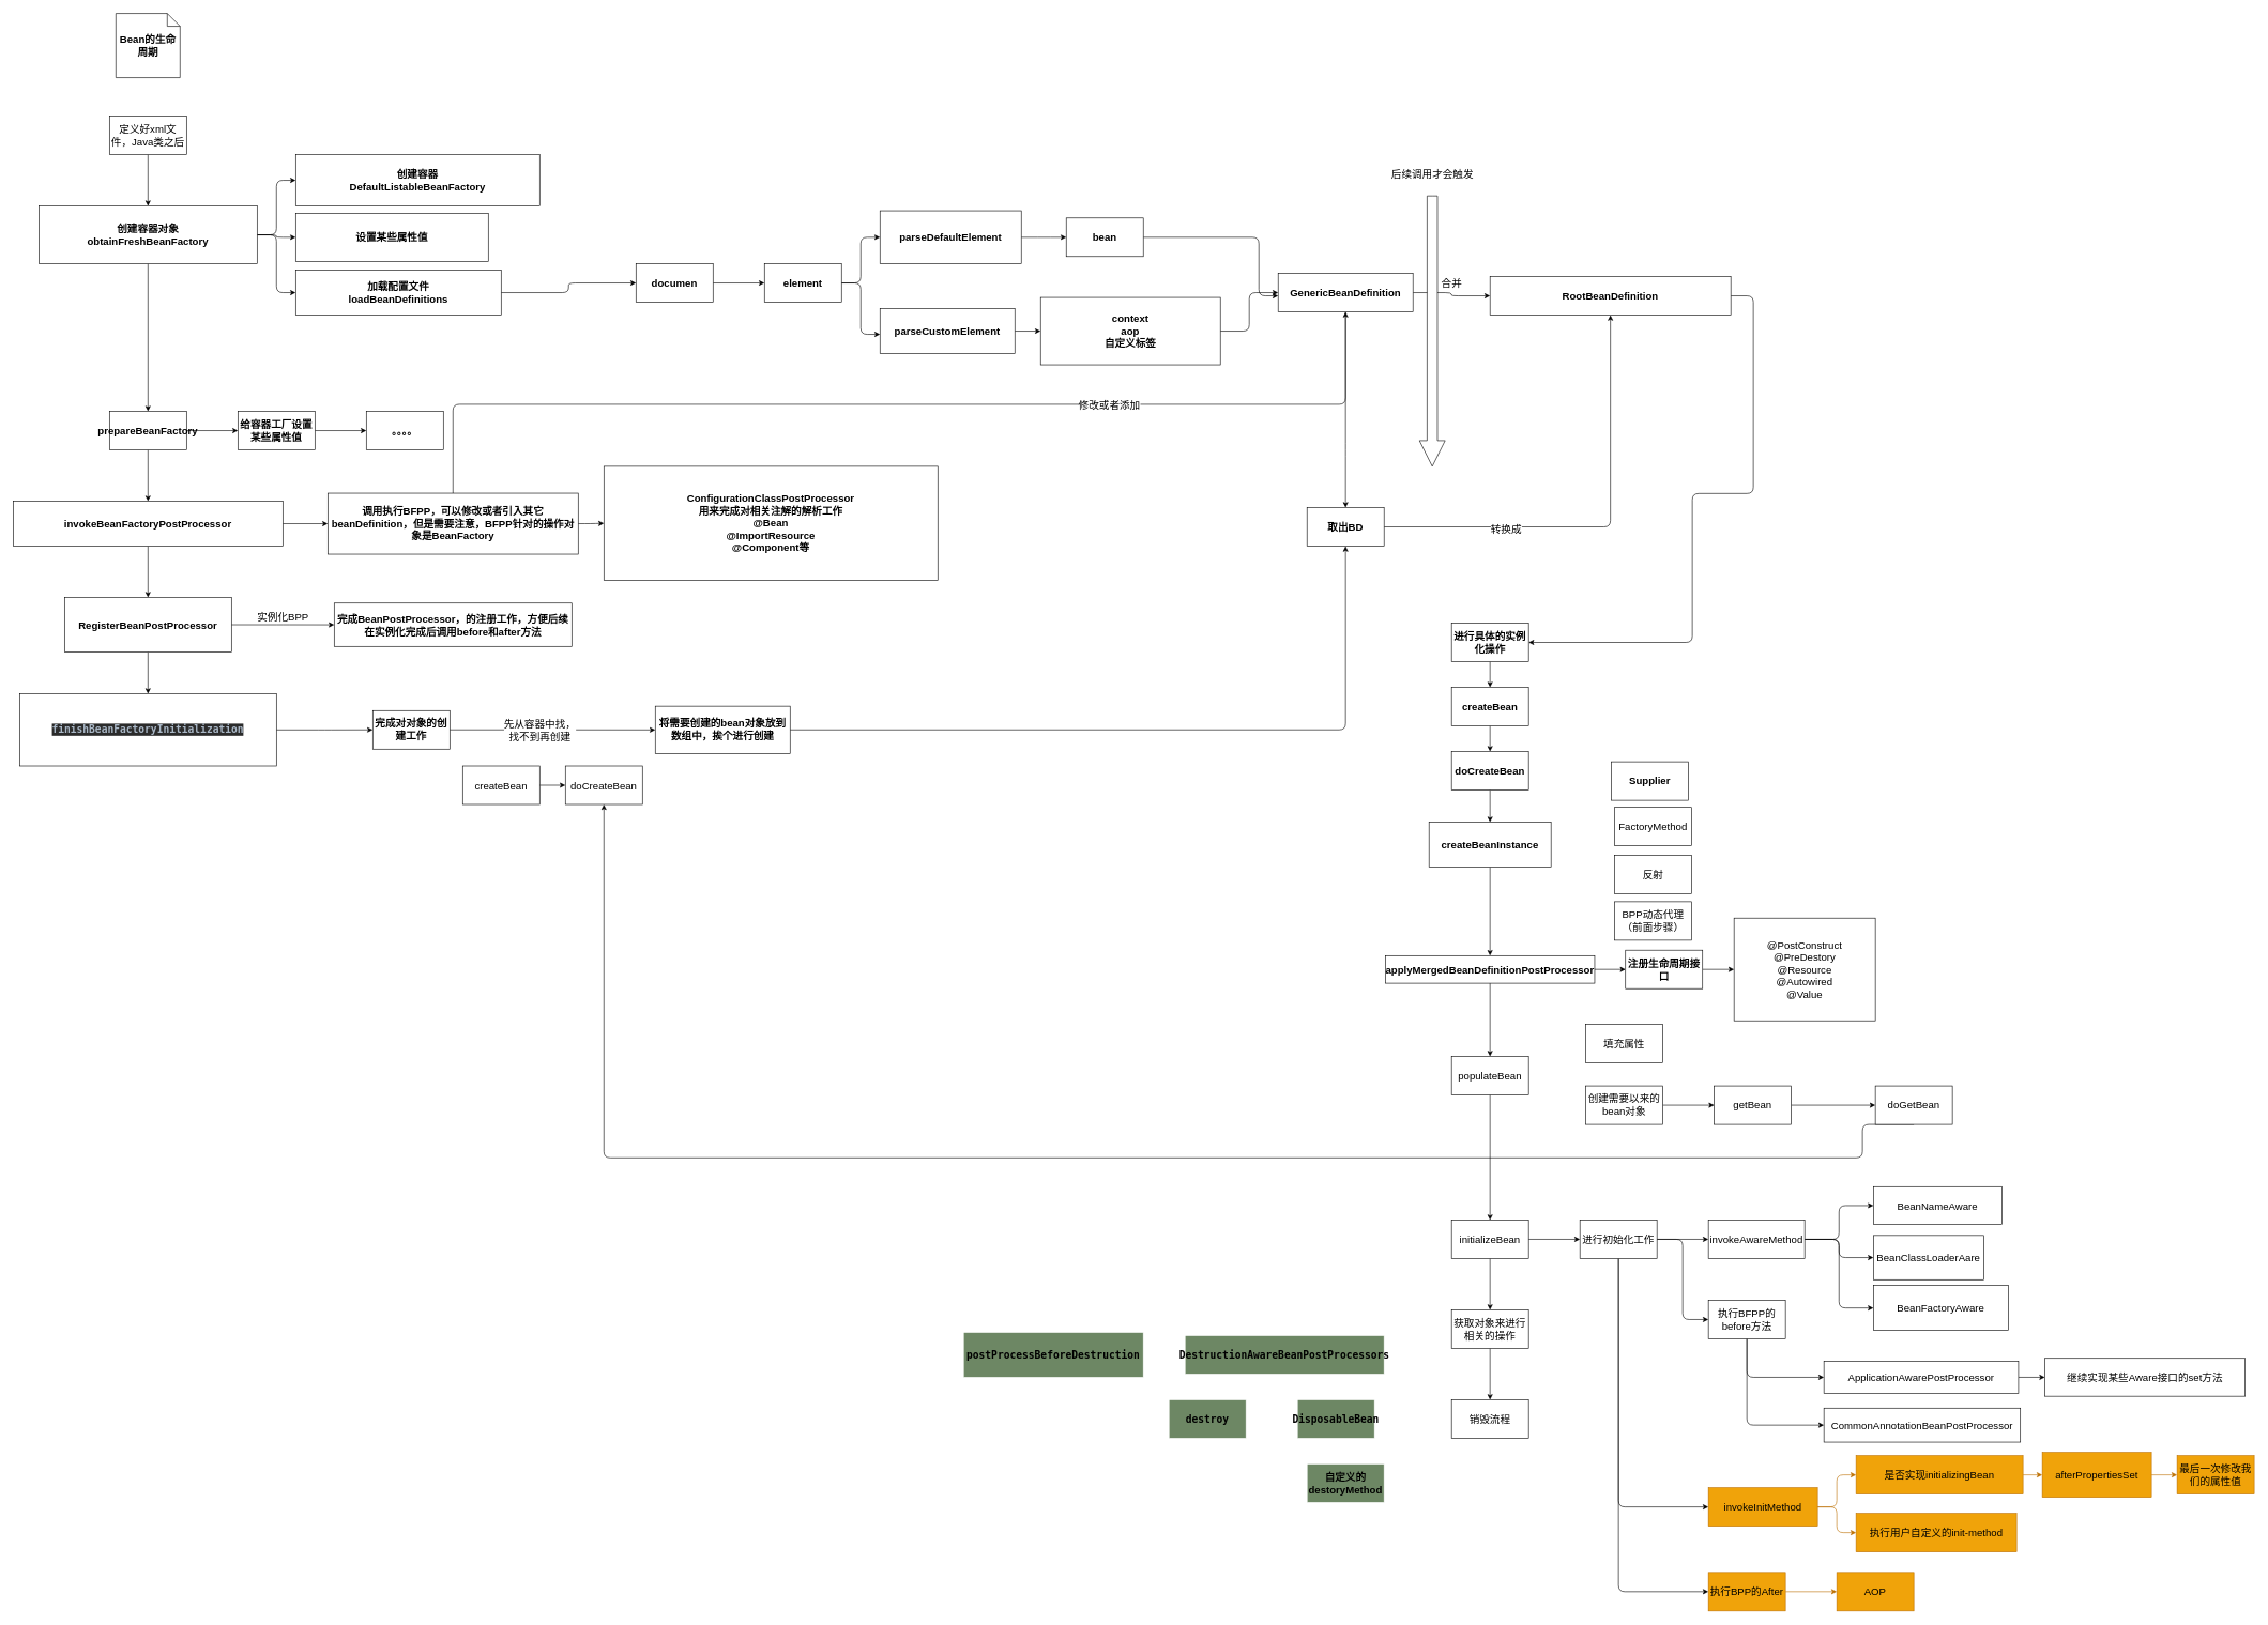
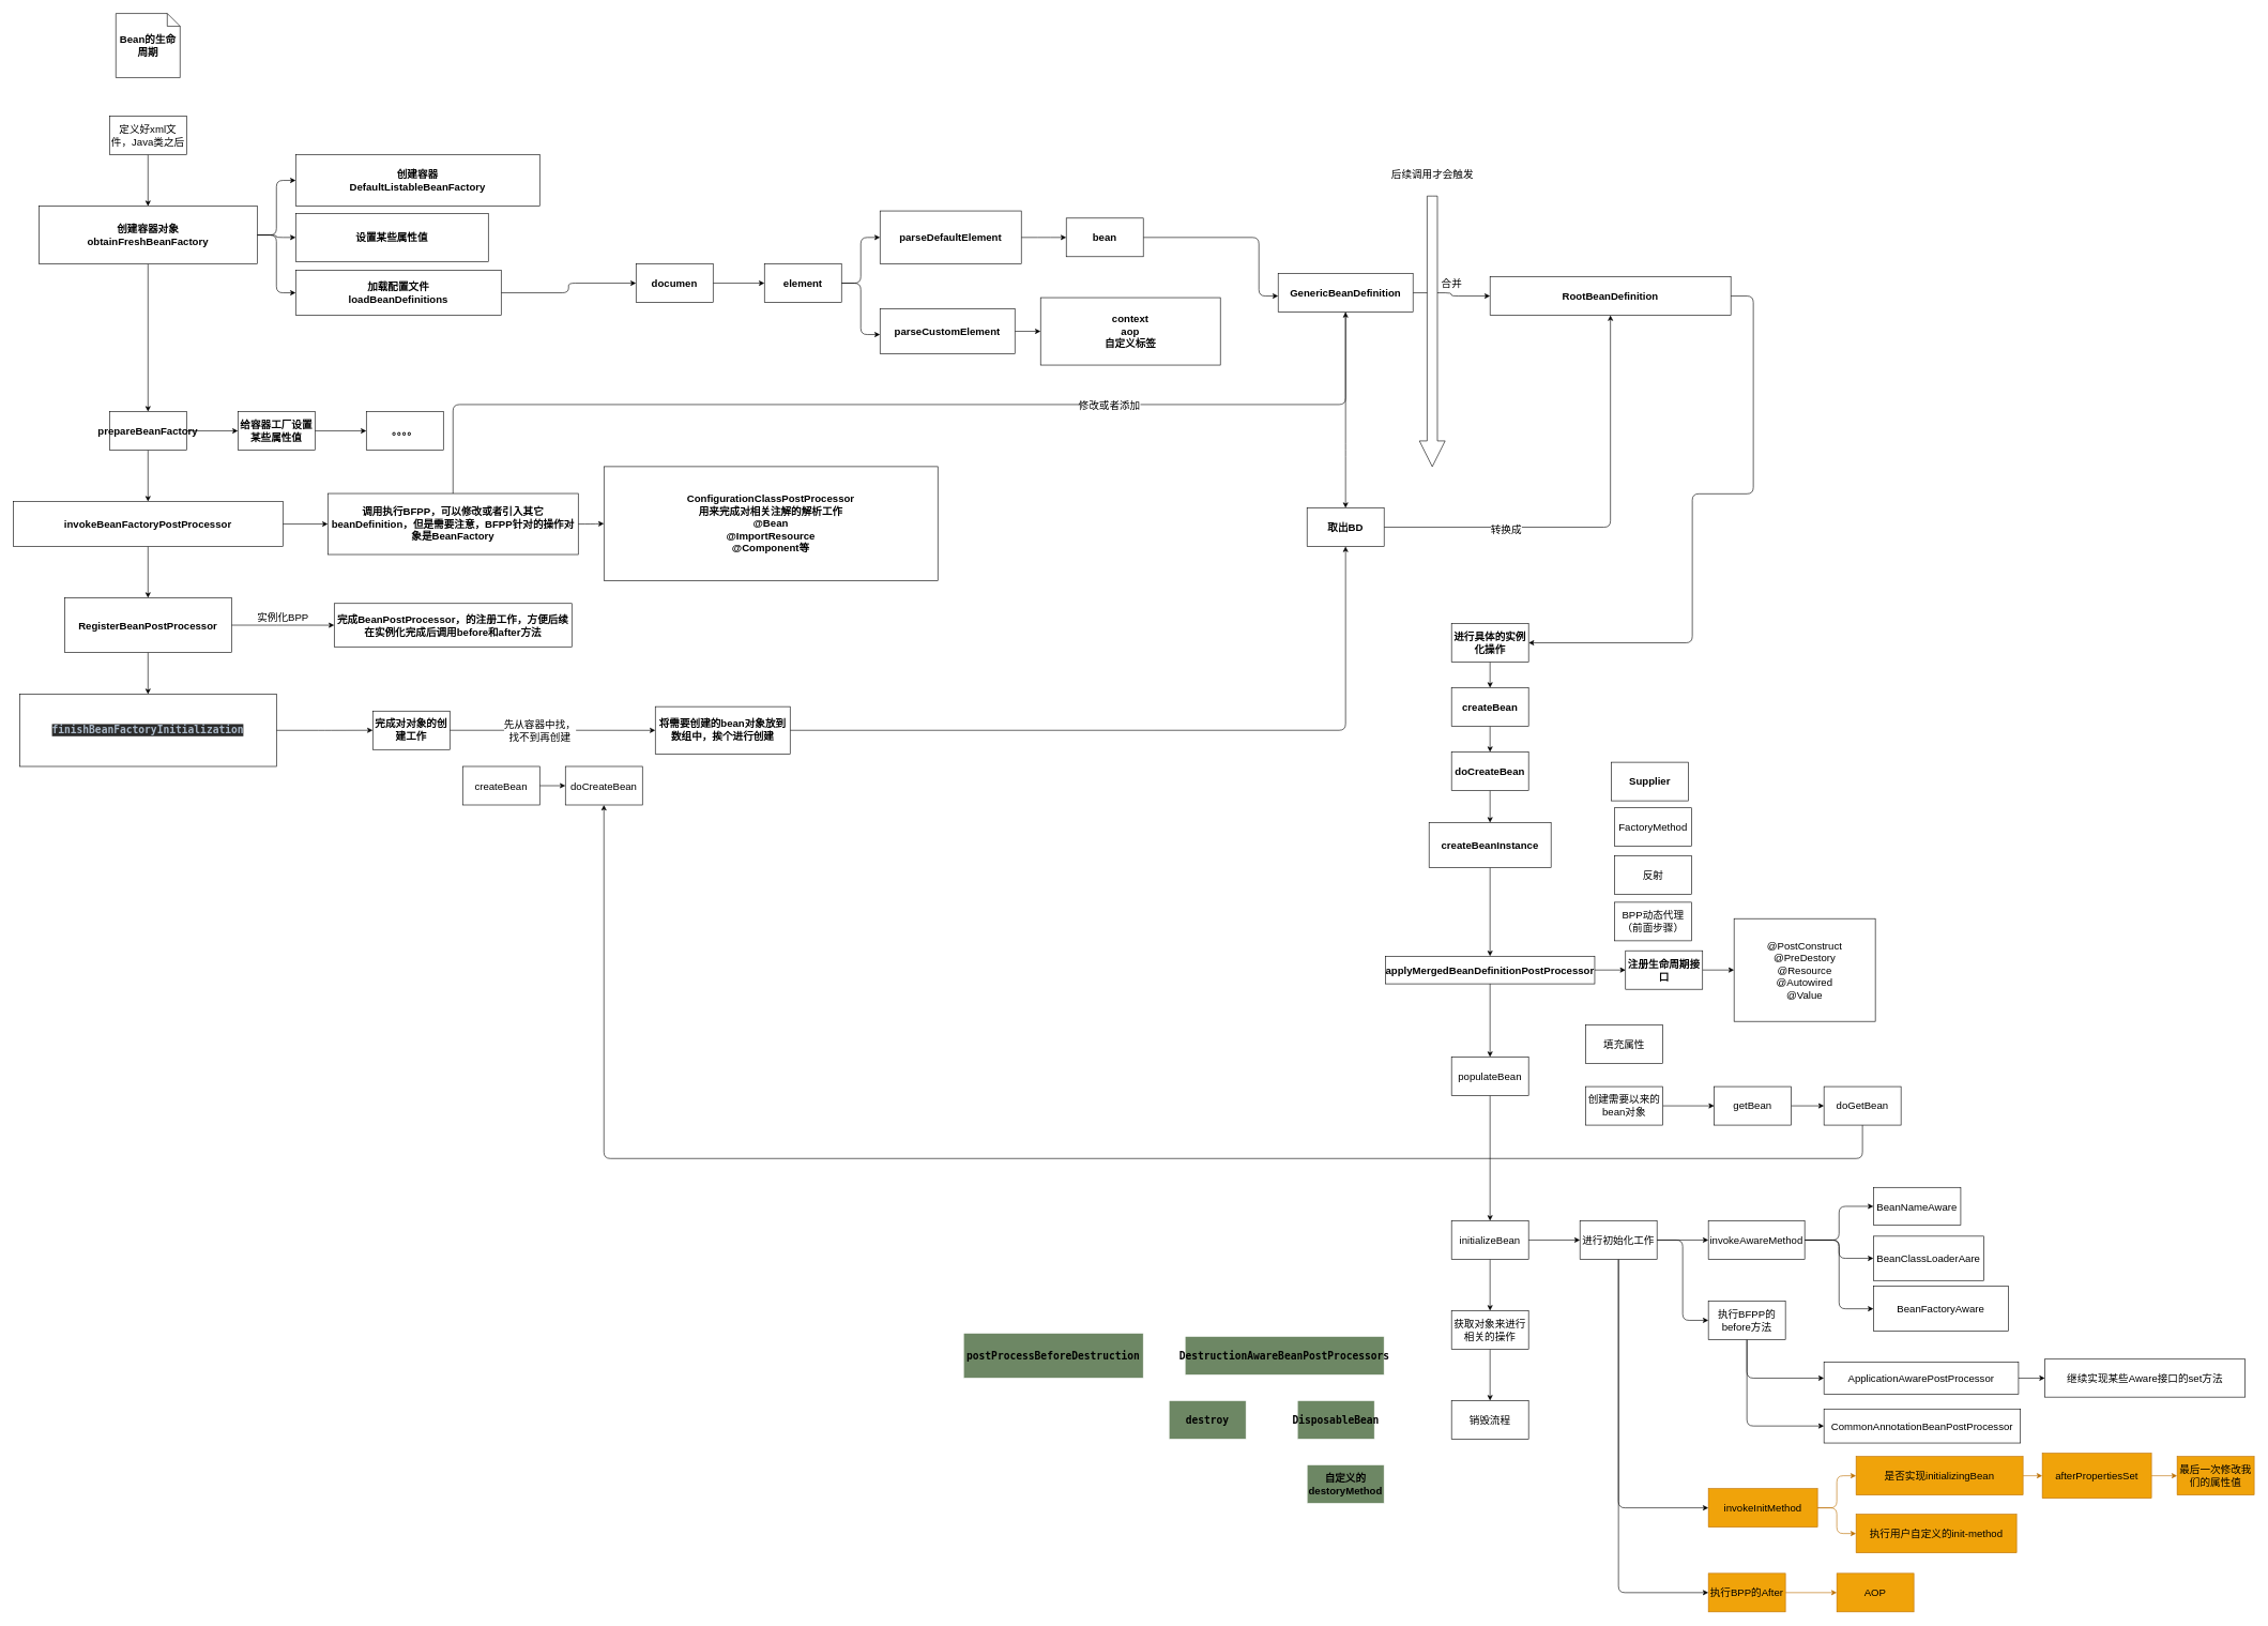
- <mxCell id="21" style="edgeStyle=orthogonalEdgeStyle;html=1;entryX=0;entryY=0.5;entryDx=0;entryDy=0;fontSize=16;" parent="1" source="22" target="27" edge="1"><mxGeometry relative="1" as="geometry" /></mxCell>
- <mxCell id="96" value="doGetBean" style="whiteSpace=wrap;html=1;fontSize=16;" parent="1" vertex="1"><mxGeometry x="2920" y="1691" width="120" height="60" as="geometry" /></mxCell>
+ <mxCell id="96" value="doGetBean" style="whiteSpace=wrap;html=1;fontSize=16;" parent="1" vertex="1"><mxGeometry x="2840" y="1691" width="120" height="60" as="geometry" /></mxCell>
- <mxCell id="112" value="BeanNameAware" style="whiteSpace=wrap;html=1;fontSize=16;" parent="1" vertex="1"><mxGeometry x="2917" y="1848" width="200" height="59" as="geometry" /></mxCell>
+ <mxCell id="112" value="BeanNameAware" style="whiteSpace=wrap;html=1;fontSize=16;" parent="1" vertex="1"><mxGeometry x="2917" y="1848" width="136" height="59" as="geometry" /></mxCell>
